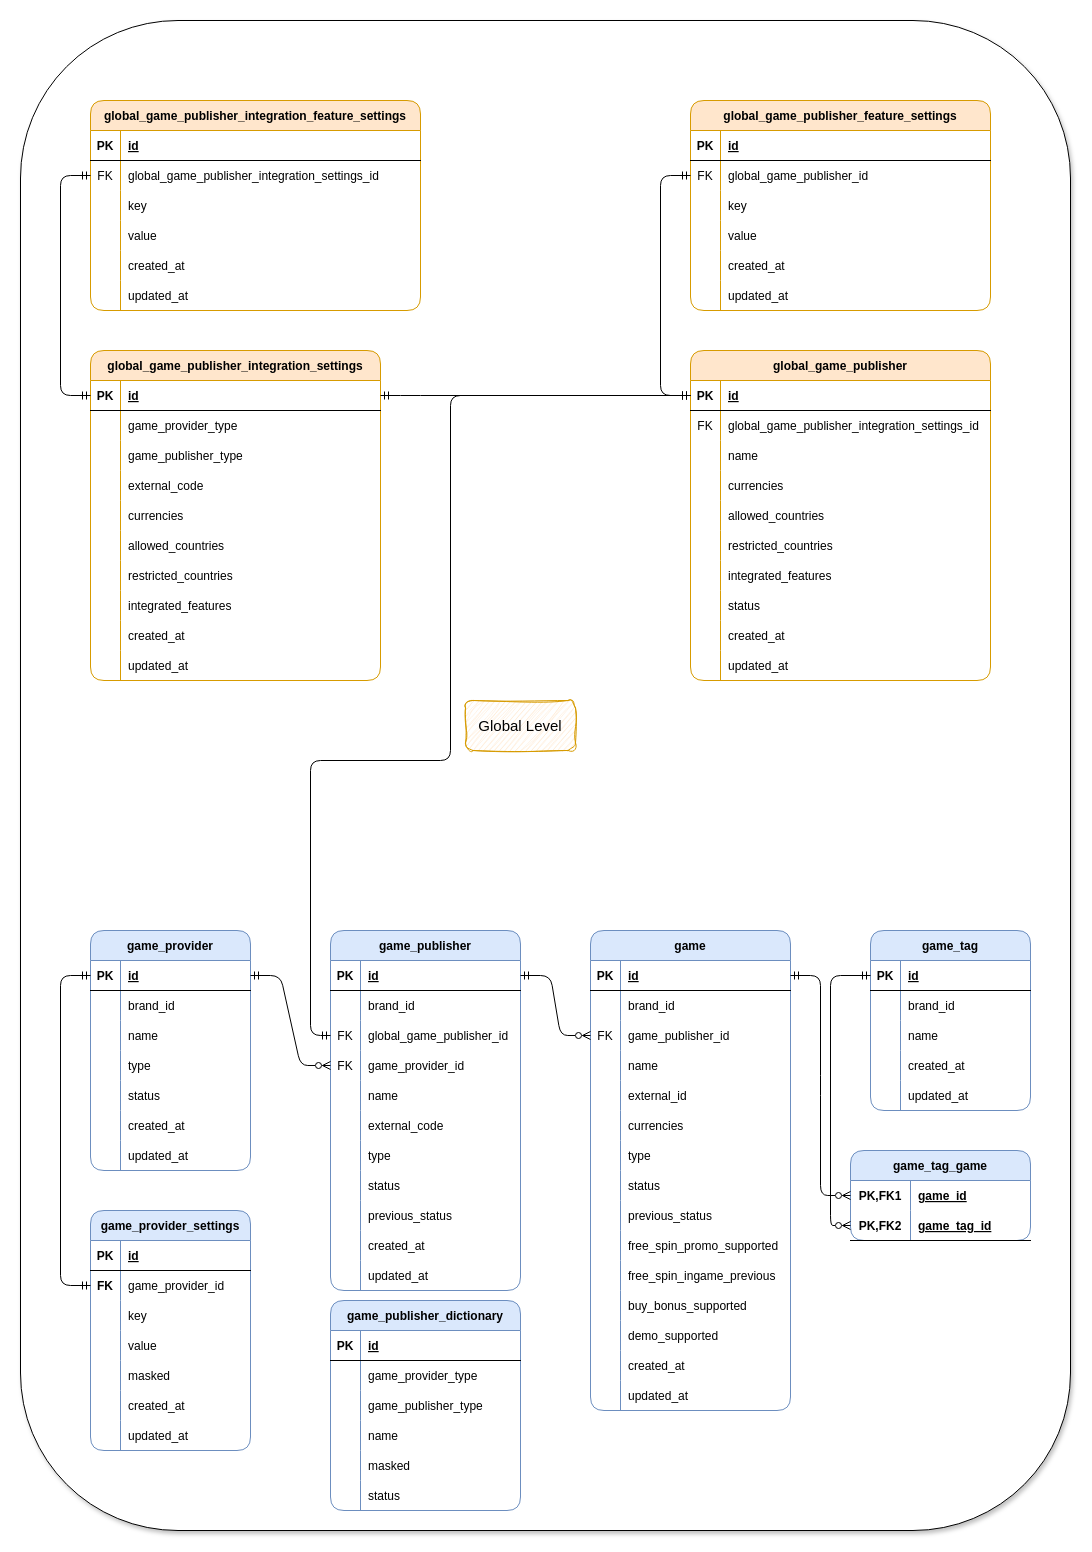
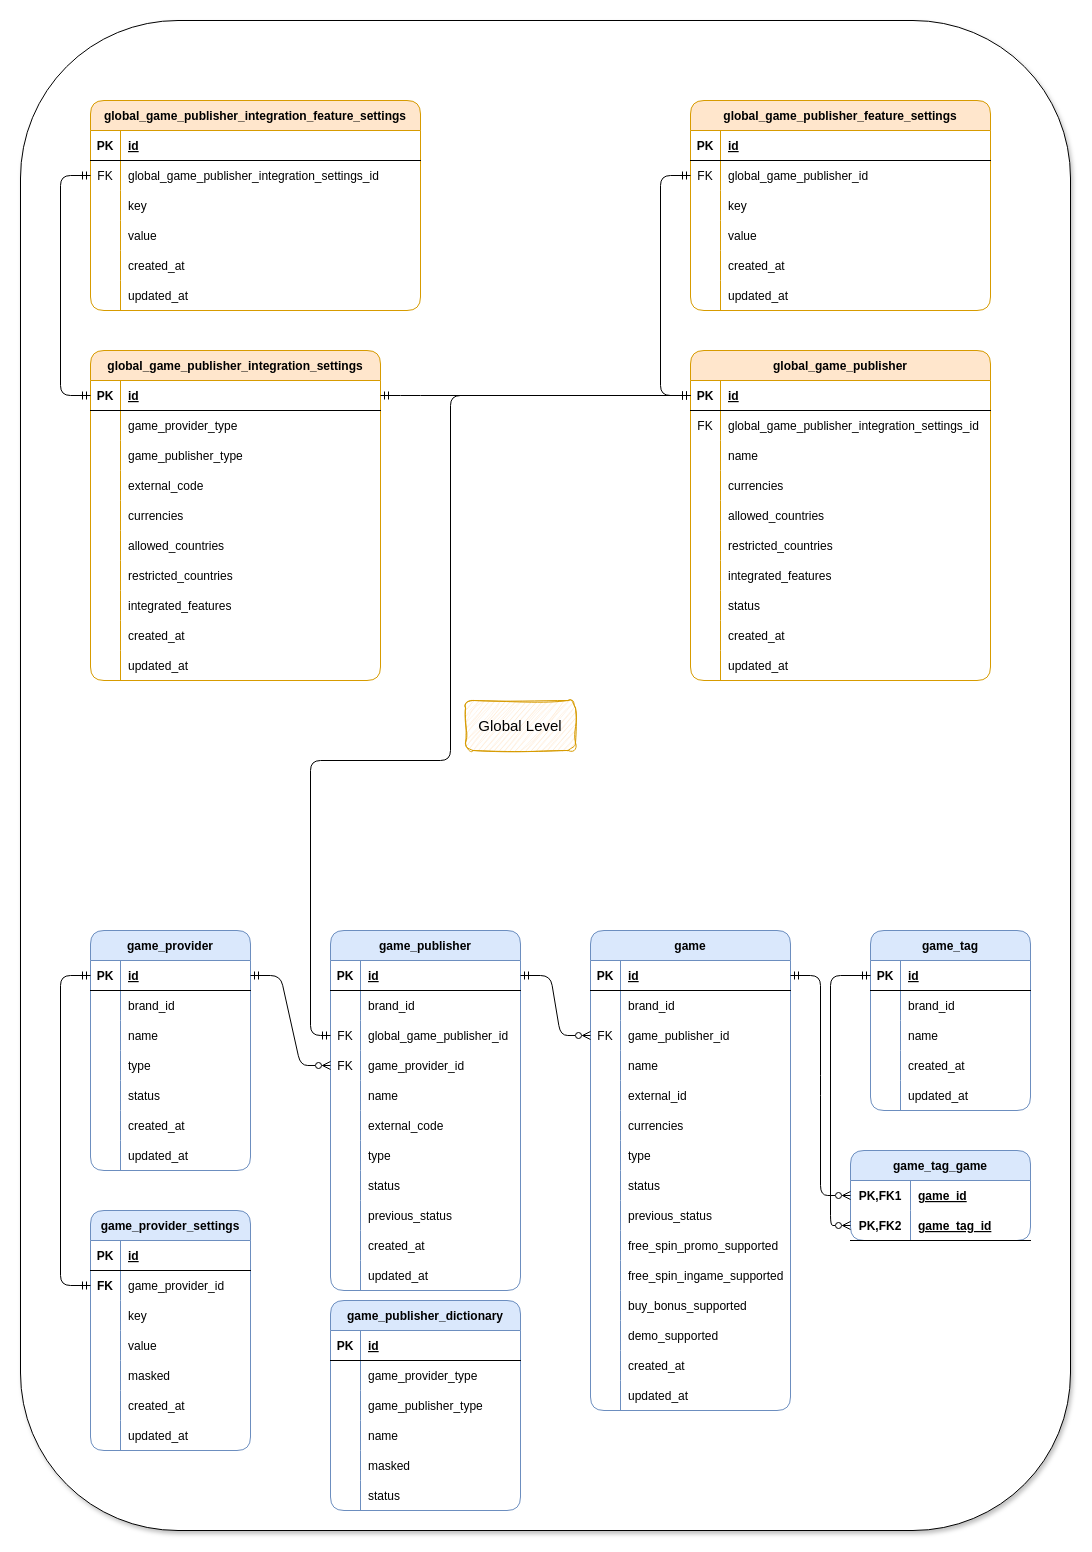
- <mxCell id="93" value="free_spin_ingame_previous" style="shape=partialRectangle;connectable=0;top=0;left=0;bottom=0;right=0;align=left;spacingLeft=6;overflow=hidden;fillColor=none;perimeterSpacing=0;labelBackgroundColor=none;rounded=1;labelBorderColor=none;" parent="91" vertex="1"><mxGeometry x="30" width="170" height="30" as="geometry"><mxRectangle width="170" height="30" as="alternateBounds" /></mxGeometry></mxCell>
+ <mxCell id="93" value="free_spin_ingame_supported" style="shape=partialRectangle;connectable=0;top=0;left=0;bottom=0;right=0;align=left;spacingLeft=6;overflow=hidden;fillColor=none;perimeterSpacing=0;labelBackgroundColor=none;rounded=1;labelBorderColor=none;" parent="91" vertex="1"><mxGeometry x="30" width="170" height="30" as="geometry"><mxRectangle width="170" height="30" as="alternateBounds" /></mxGeometry></mxCell>
